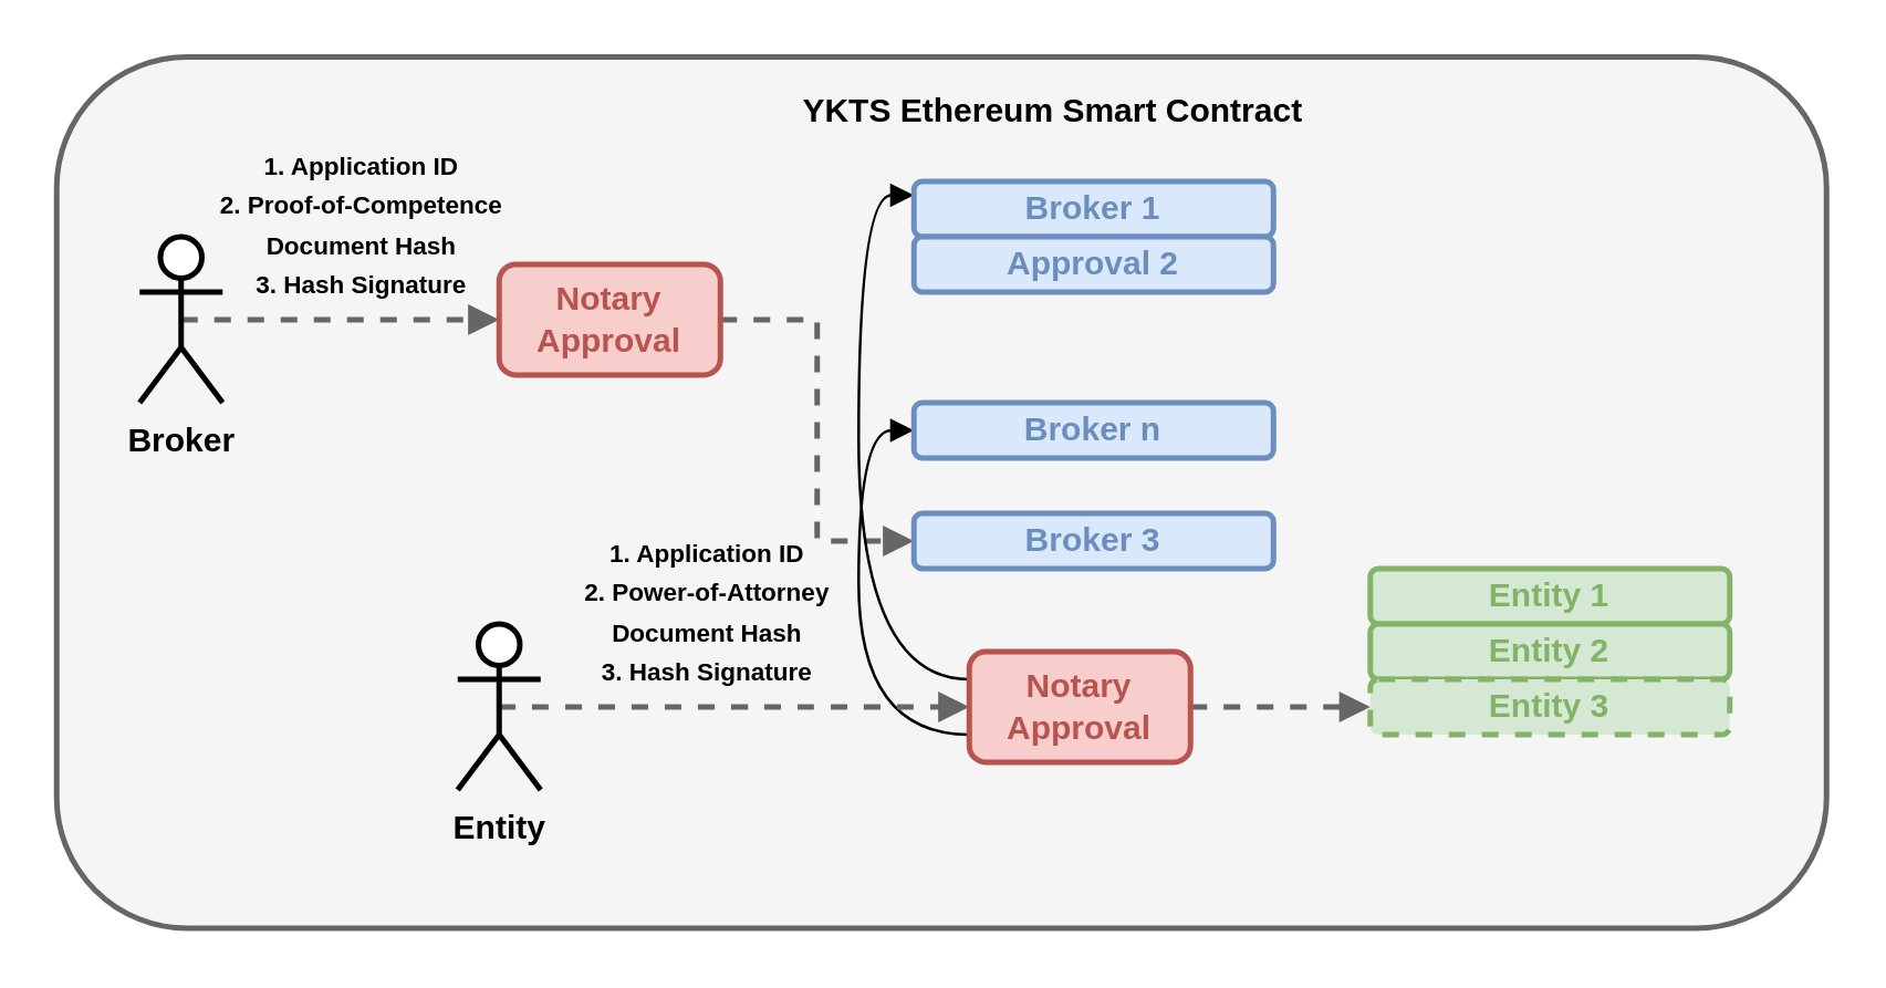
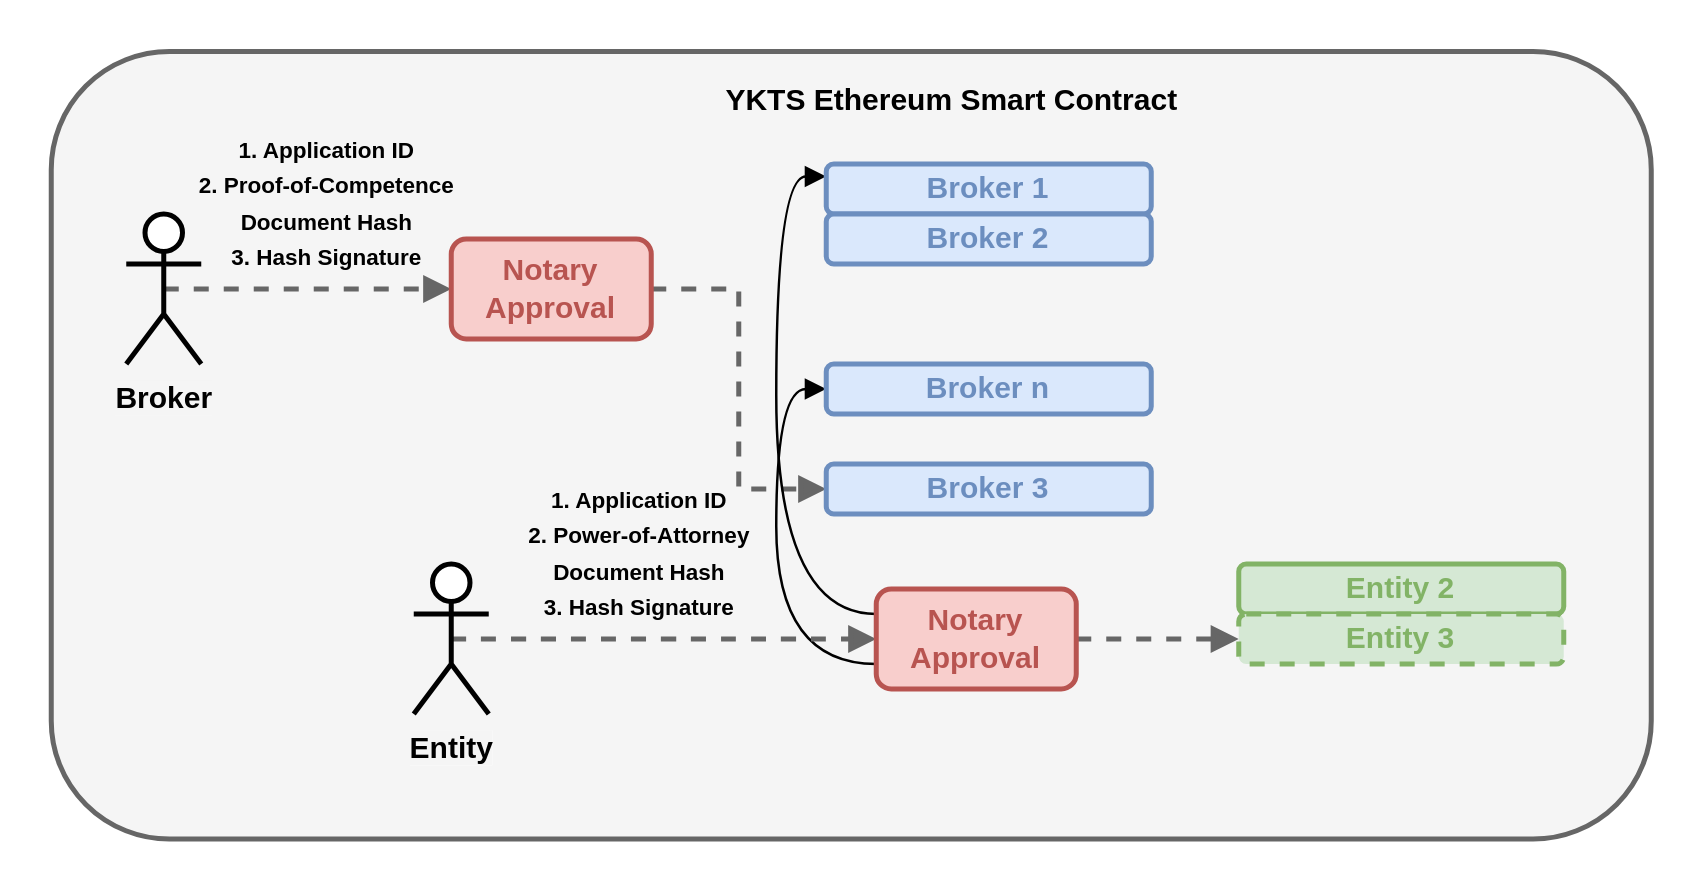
- <mxCell id="9" value="&lt;font color=&quot;#6c8ebf&quot;&gt;&lt;b&gt;Approval 2&lt;/b&gt;&lt;/font&gt;" style="rounded=1;whiteSpace=wrap;html=1;fillColor=#dae8fc;strokeColor=#6c8ebf;strokeWidth=2;" vertex="1" parent="1"><mxGeometry x="330" y="85" width="130" height="20" as="geometry" /></mxCell>
+ <mxCell id="9" value="&lt;font color=&quot;#6c8ebf&quot;&gt;&lt;b&gt;Broker 2&lt;/b&gt;&lt;/font&gt;" style="rounded=1;whiteSpace=wrap;html=1;fillColor=#dae8fc;strokeColor=#6c8ebf;strokeWidth=2;" vertex="1" parent="1"><mxGeometry x="330" y="85" width="130" height="20" as="geometry" /></mxCell>
- <mxCell id="18" value="&lt;font color=&quot;#82b366&quot;&gt;&lt;b&gt;Entity 1&lt;/b&gt;&lt;/font&gt;" style="rounded=1;whiteSpace=wrap;html=1;fillColor=#d5e8d4;strokeColor=#82b366;strokeWidth=2;" vertex="1" parent="1"><mxGeometry x="495" y="205" width="130" height="20" as="geometry" /></mxCell>
